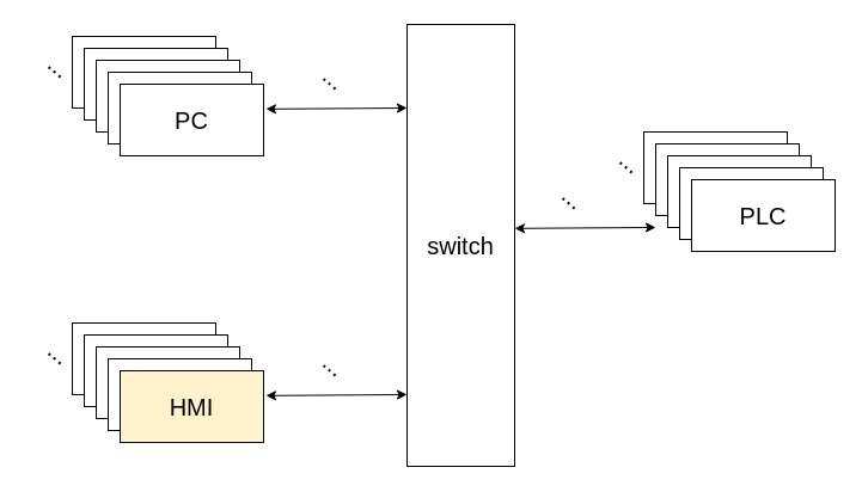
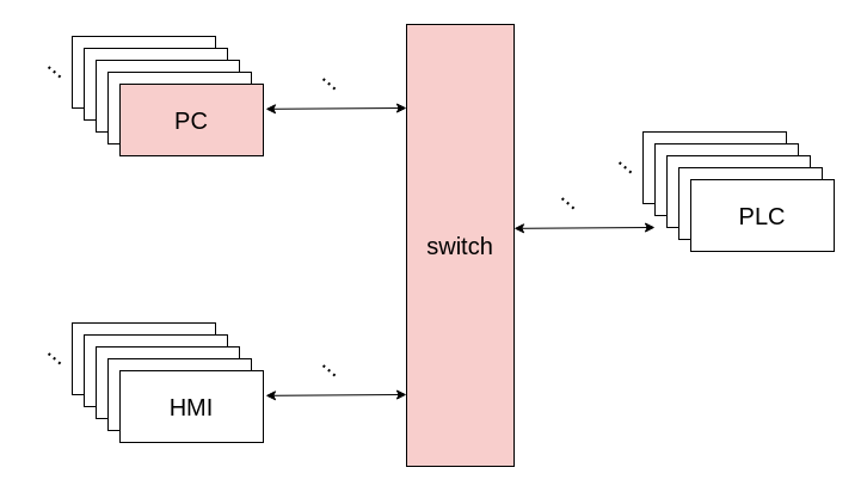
- <mxCell id="21" value="&lt;font style=&quot;font-size: 20px;&quot;&gt;PC&lt;/font&gt;" style="rounded=0;whiteSpace=wrap;html=1;" vertex="1" parent="1"><mxGeometry x="100" y="70" width="120" height="60" as="geometry" /></mxCell>
+ <mxCell id="21" value="&lt;font style=&quot;font-size: 20px;&quot;&gt;PC&lt;/font&gt;" style="rounded=0;whiteSpace=wrap;html=1;fillColor=#f8cecc;" vertex="1" parent="1"><mxGeometry x="100" y="70" width="120" height="60" as="geometry" /></mxCell>
- <mxCell id="2" value="&lt;font style=&quot;font-size: 20px;&quot;&gt;switch&lt;/font&gt;" style="rounded=0;whiteSpace=wrap;html=1;" vertex="1" parent="1"><mxGeometry x="340" y="20" width="90" height="370" as="geometry" /></mxCell>
+ <mxCell id="2" value="&lt;font style=&quot;font-size: 20px;&quot;&gt;switch&lt;/font&gt;" style="rounded=0;whiteSpace=wrap;html=1;fillColor=#f8cecc;" vertex="1" parent="1"><mxGeometry x="340" y="20" width="90" height="370" as="geometry" /></mxCell>
- <mxCell id="14" value="&lt;font style=&quot;font-size: 20px;&quot;&gt;HMI&lt;/font&gt;" style="rounded=0;whiteSpace=wrap;html=1;fillColor=#fff2cc;" vertex="1" parent="1"><mxGeometry x="100" y="310" width="120" height="60" as="geometry" /></mxCell>
+ <mxCell id="14" value="&lt;font style=&quot;font-size: 20px;&quot;&gt;HMI&lt;/font&gt;" style="rounded=0;whiteSpace=wrap;html=1;" vertex="1" parent="1"><mxGeometry x="100" y="310" width="120" height="60" as="geometry" /></mxCell>
